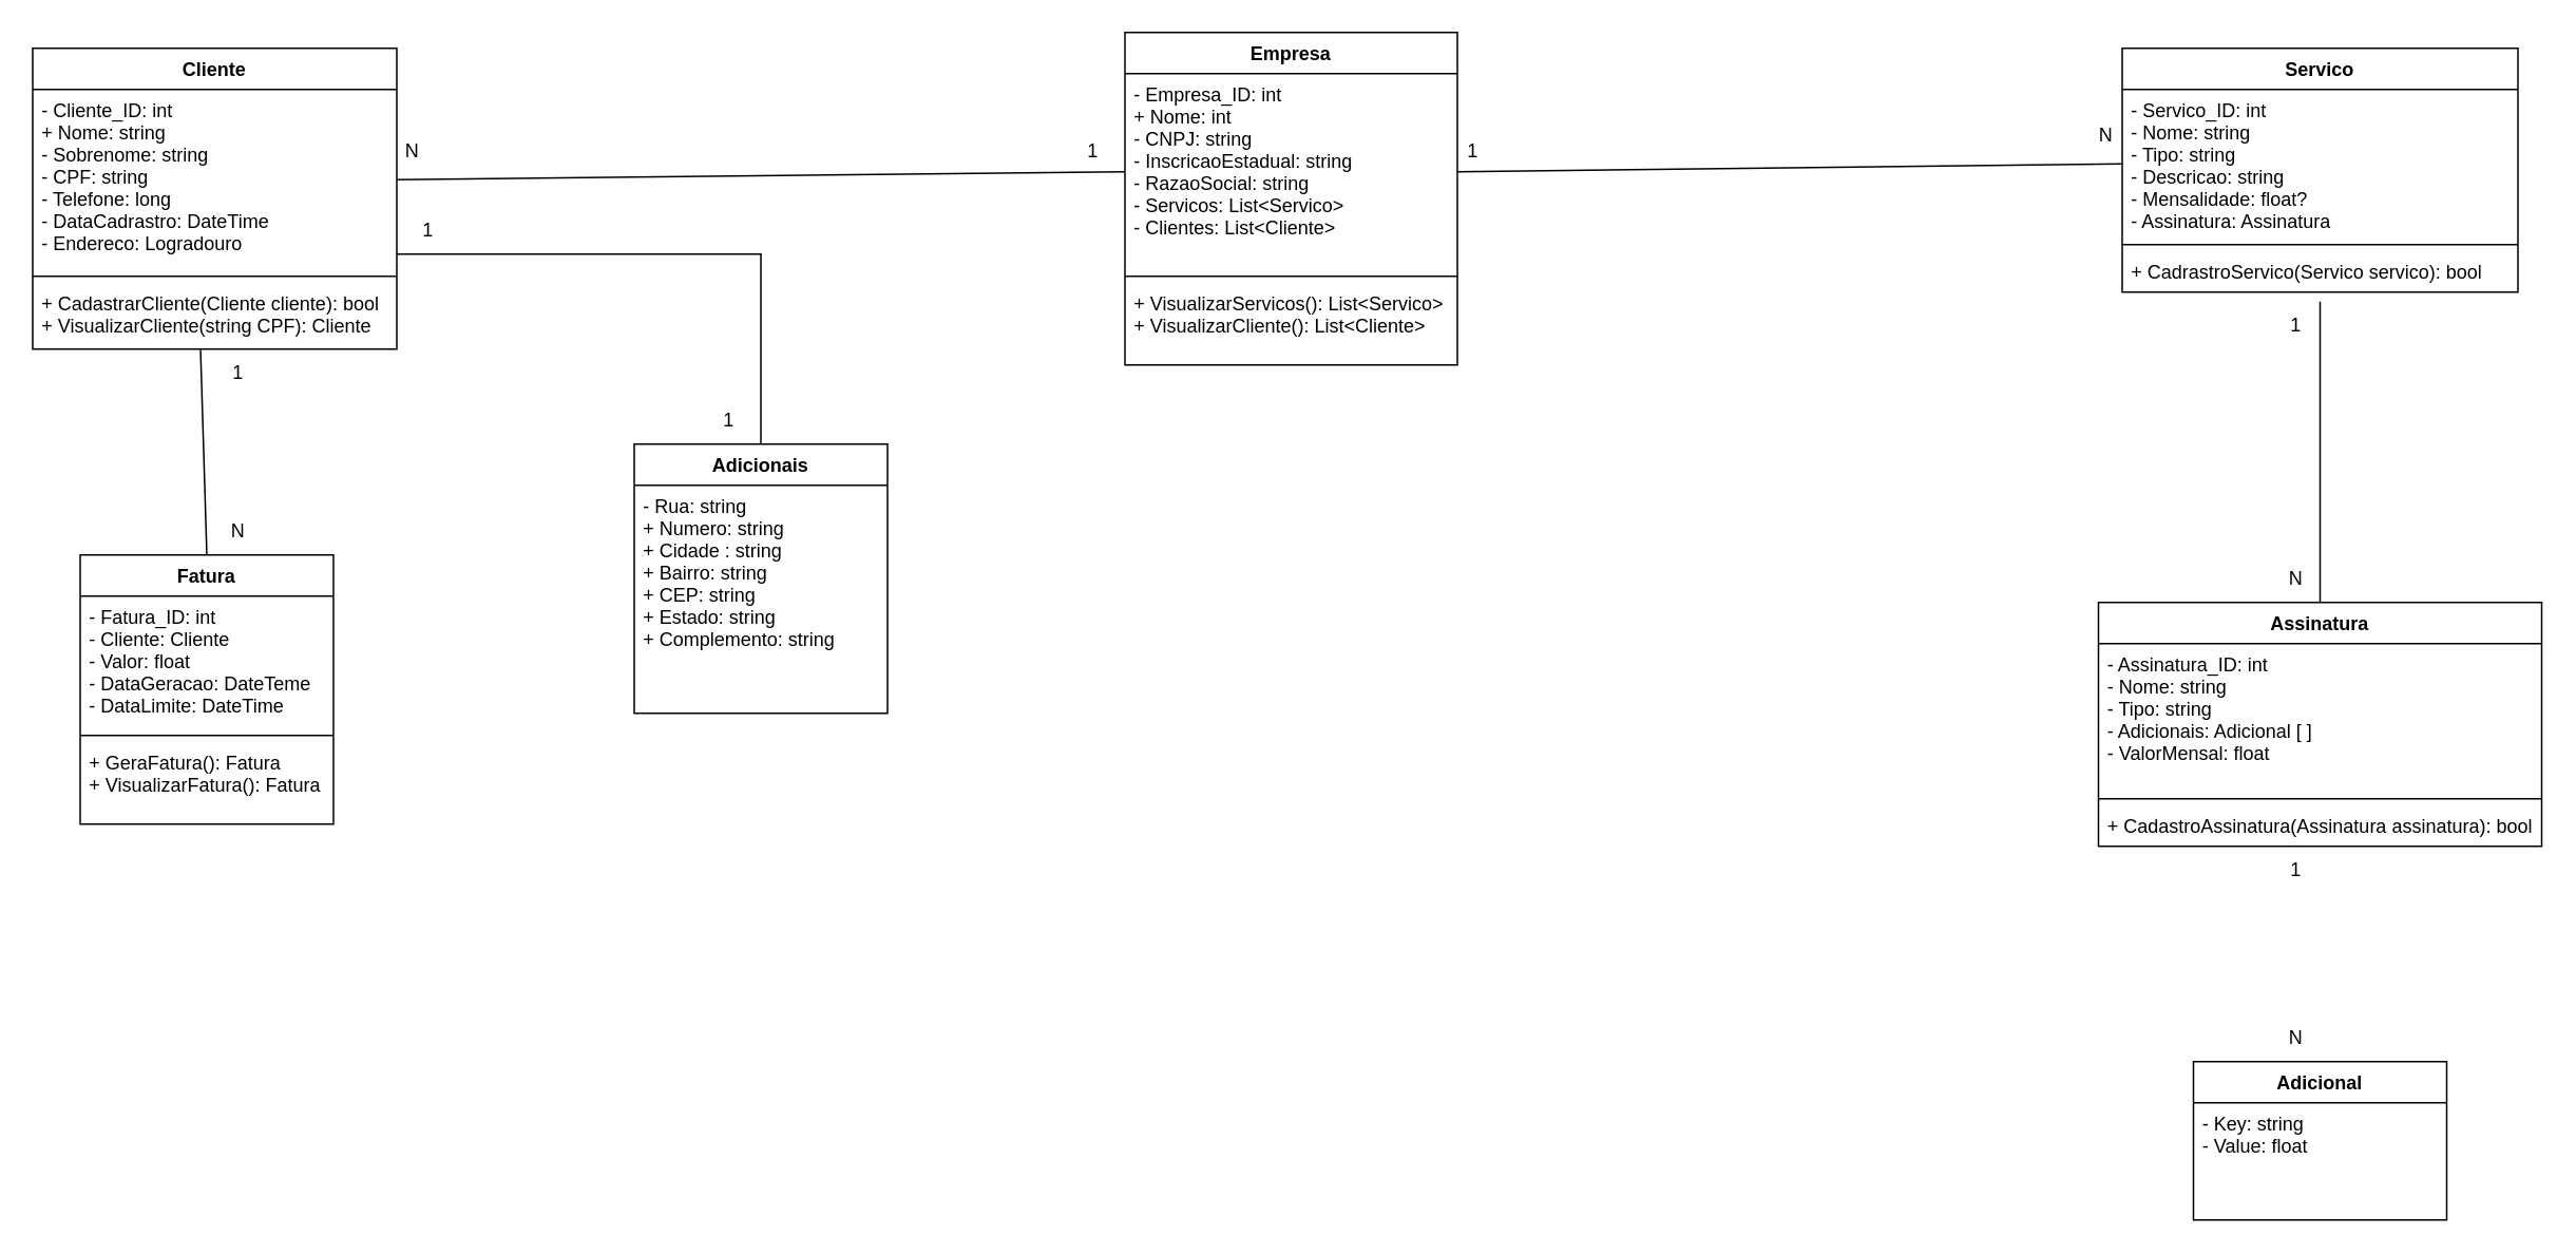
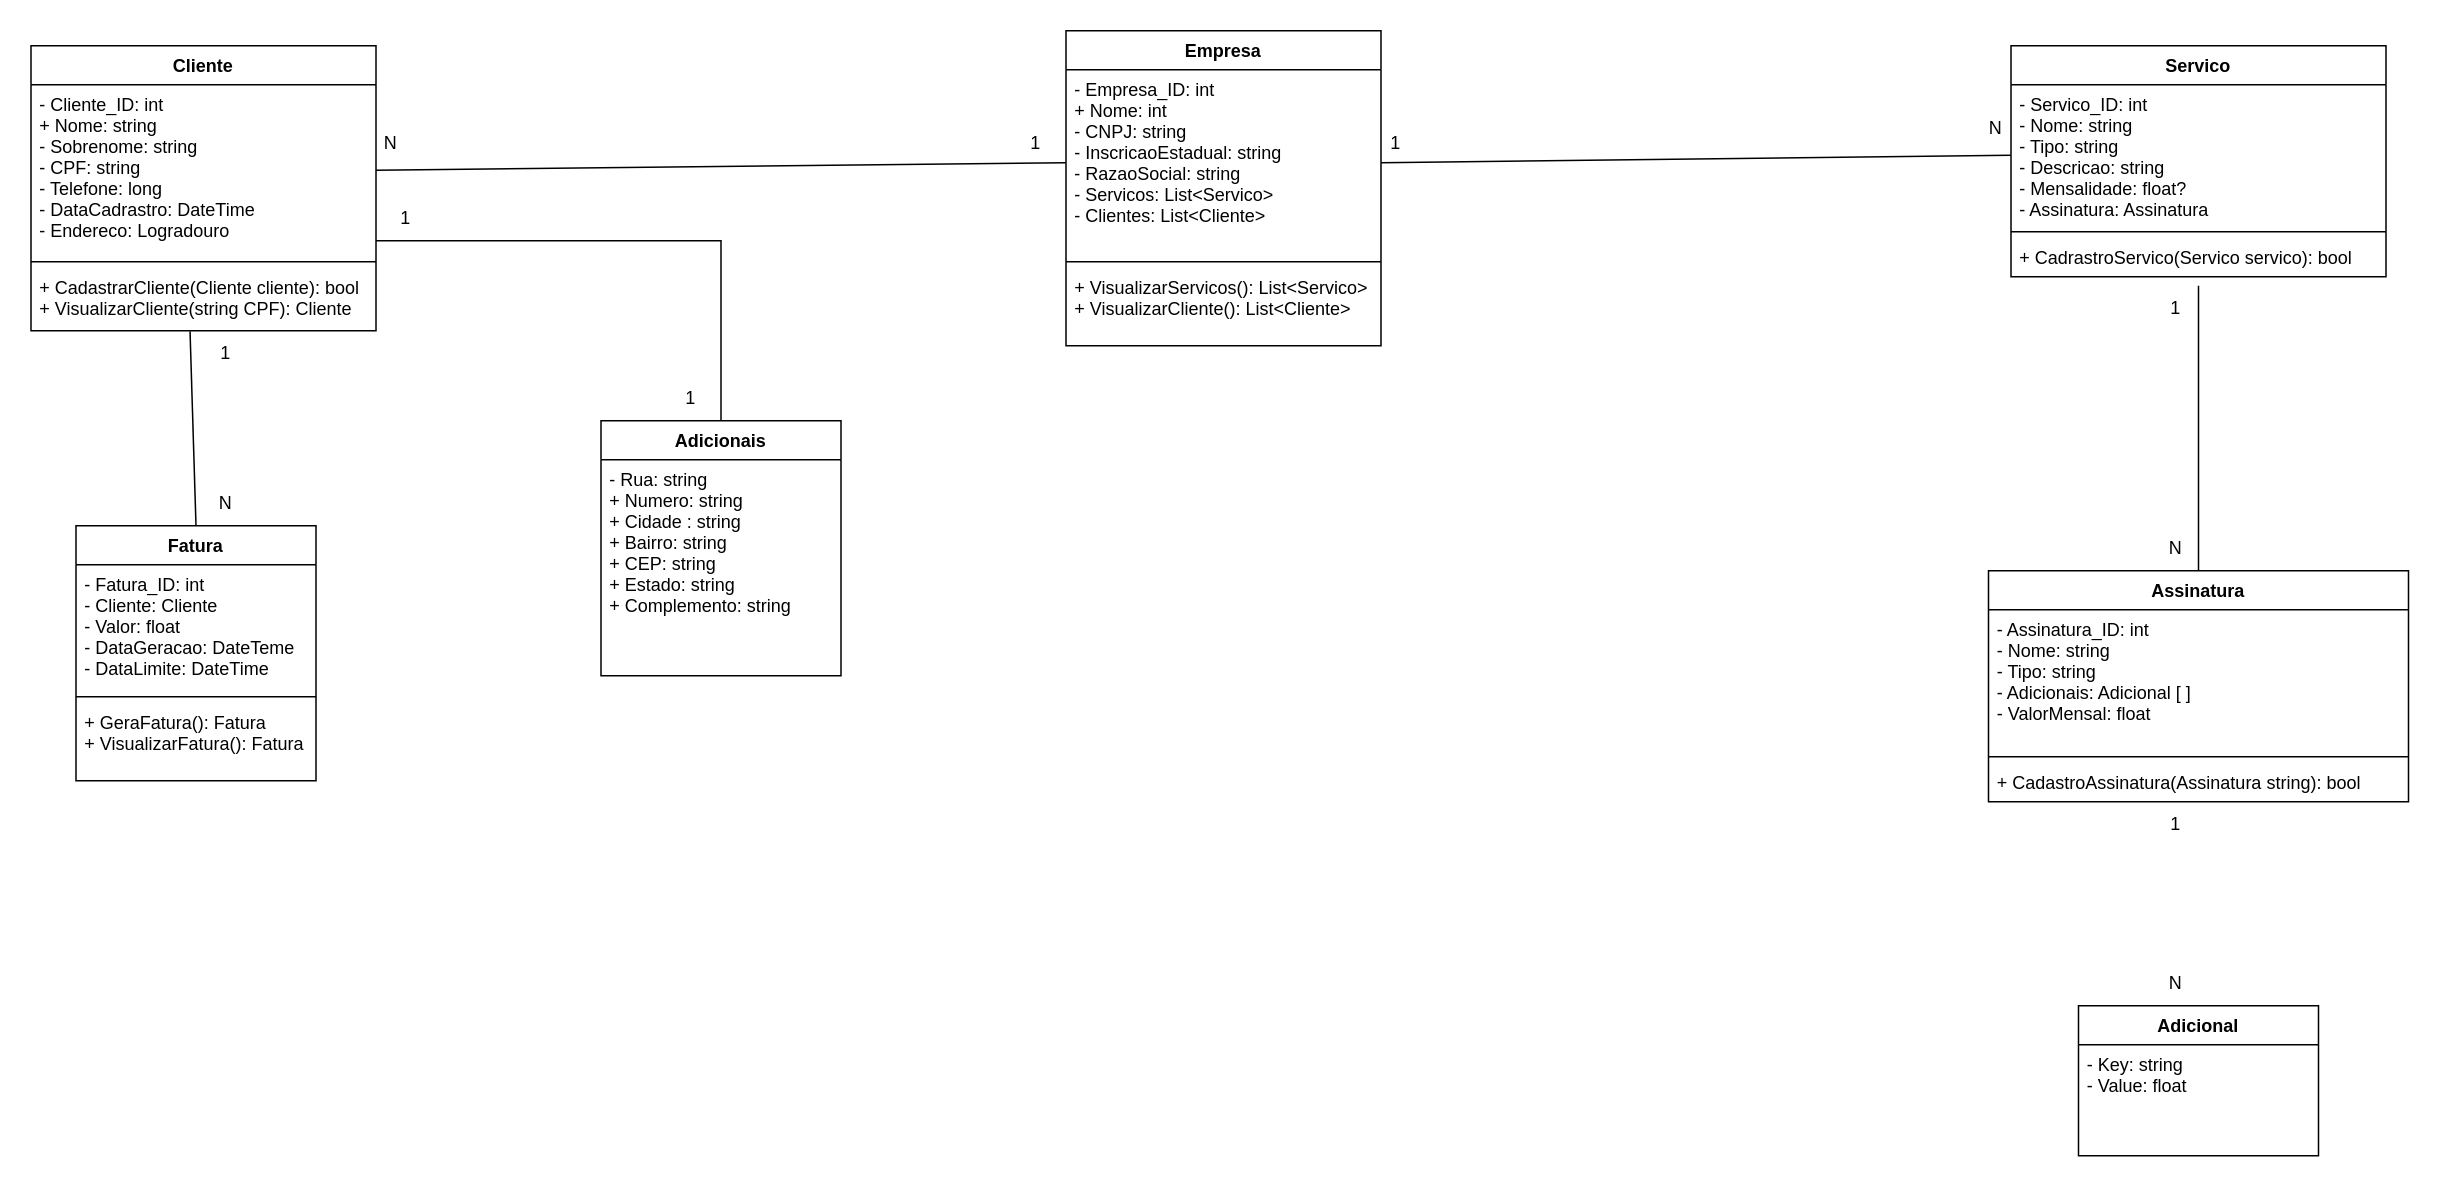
- <mxCell id="25" value="+ CadastroAssinatura(Assinatura assinatura): bool" style="text;strokeColor=none;fillColor=none;align=left;verticalAlign=top;spacingLeft=4;spacingRight=4;overflow=hidden;rotatable=0;points=[[0,0.5],[1,0.5]];portConstraint=eastwest;" parent="22" vertex="1"><mxGeometry y="128" width="280" height="26" as="geometry" /></mxCell>
+ <mxCell id="25" value="+ CadastroAssinatura(Assinatura string): bool" style="text;strokeColor=none;fillColor=none;align=left;verticalAlign=top;spacingLeft=4;spacingRight=4;overflow=hidden;rotatable=0;points=[[0,0.5],[1,0.5]];portConstraint=eastwest;" parent="22" vertex="1"><mxGeometry y="128" width="280" height="26" as="geometry" /></mxCell>
